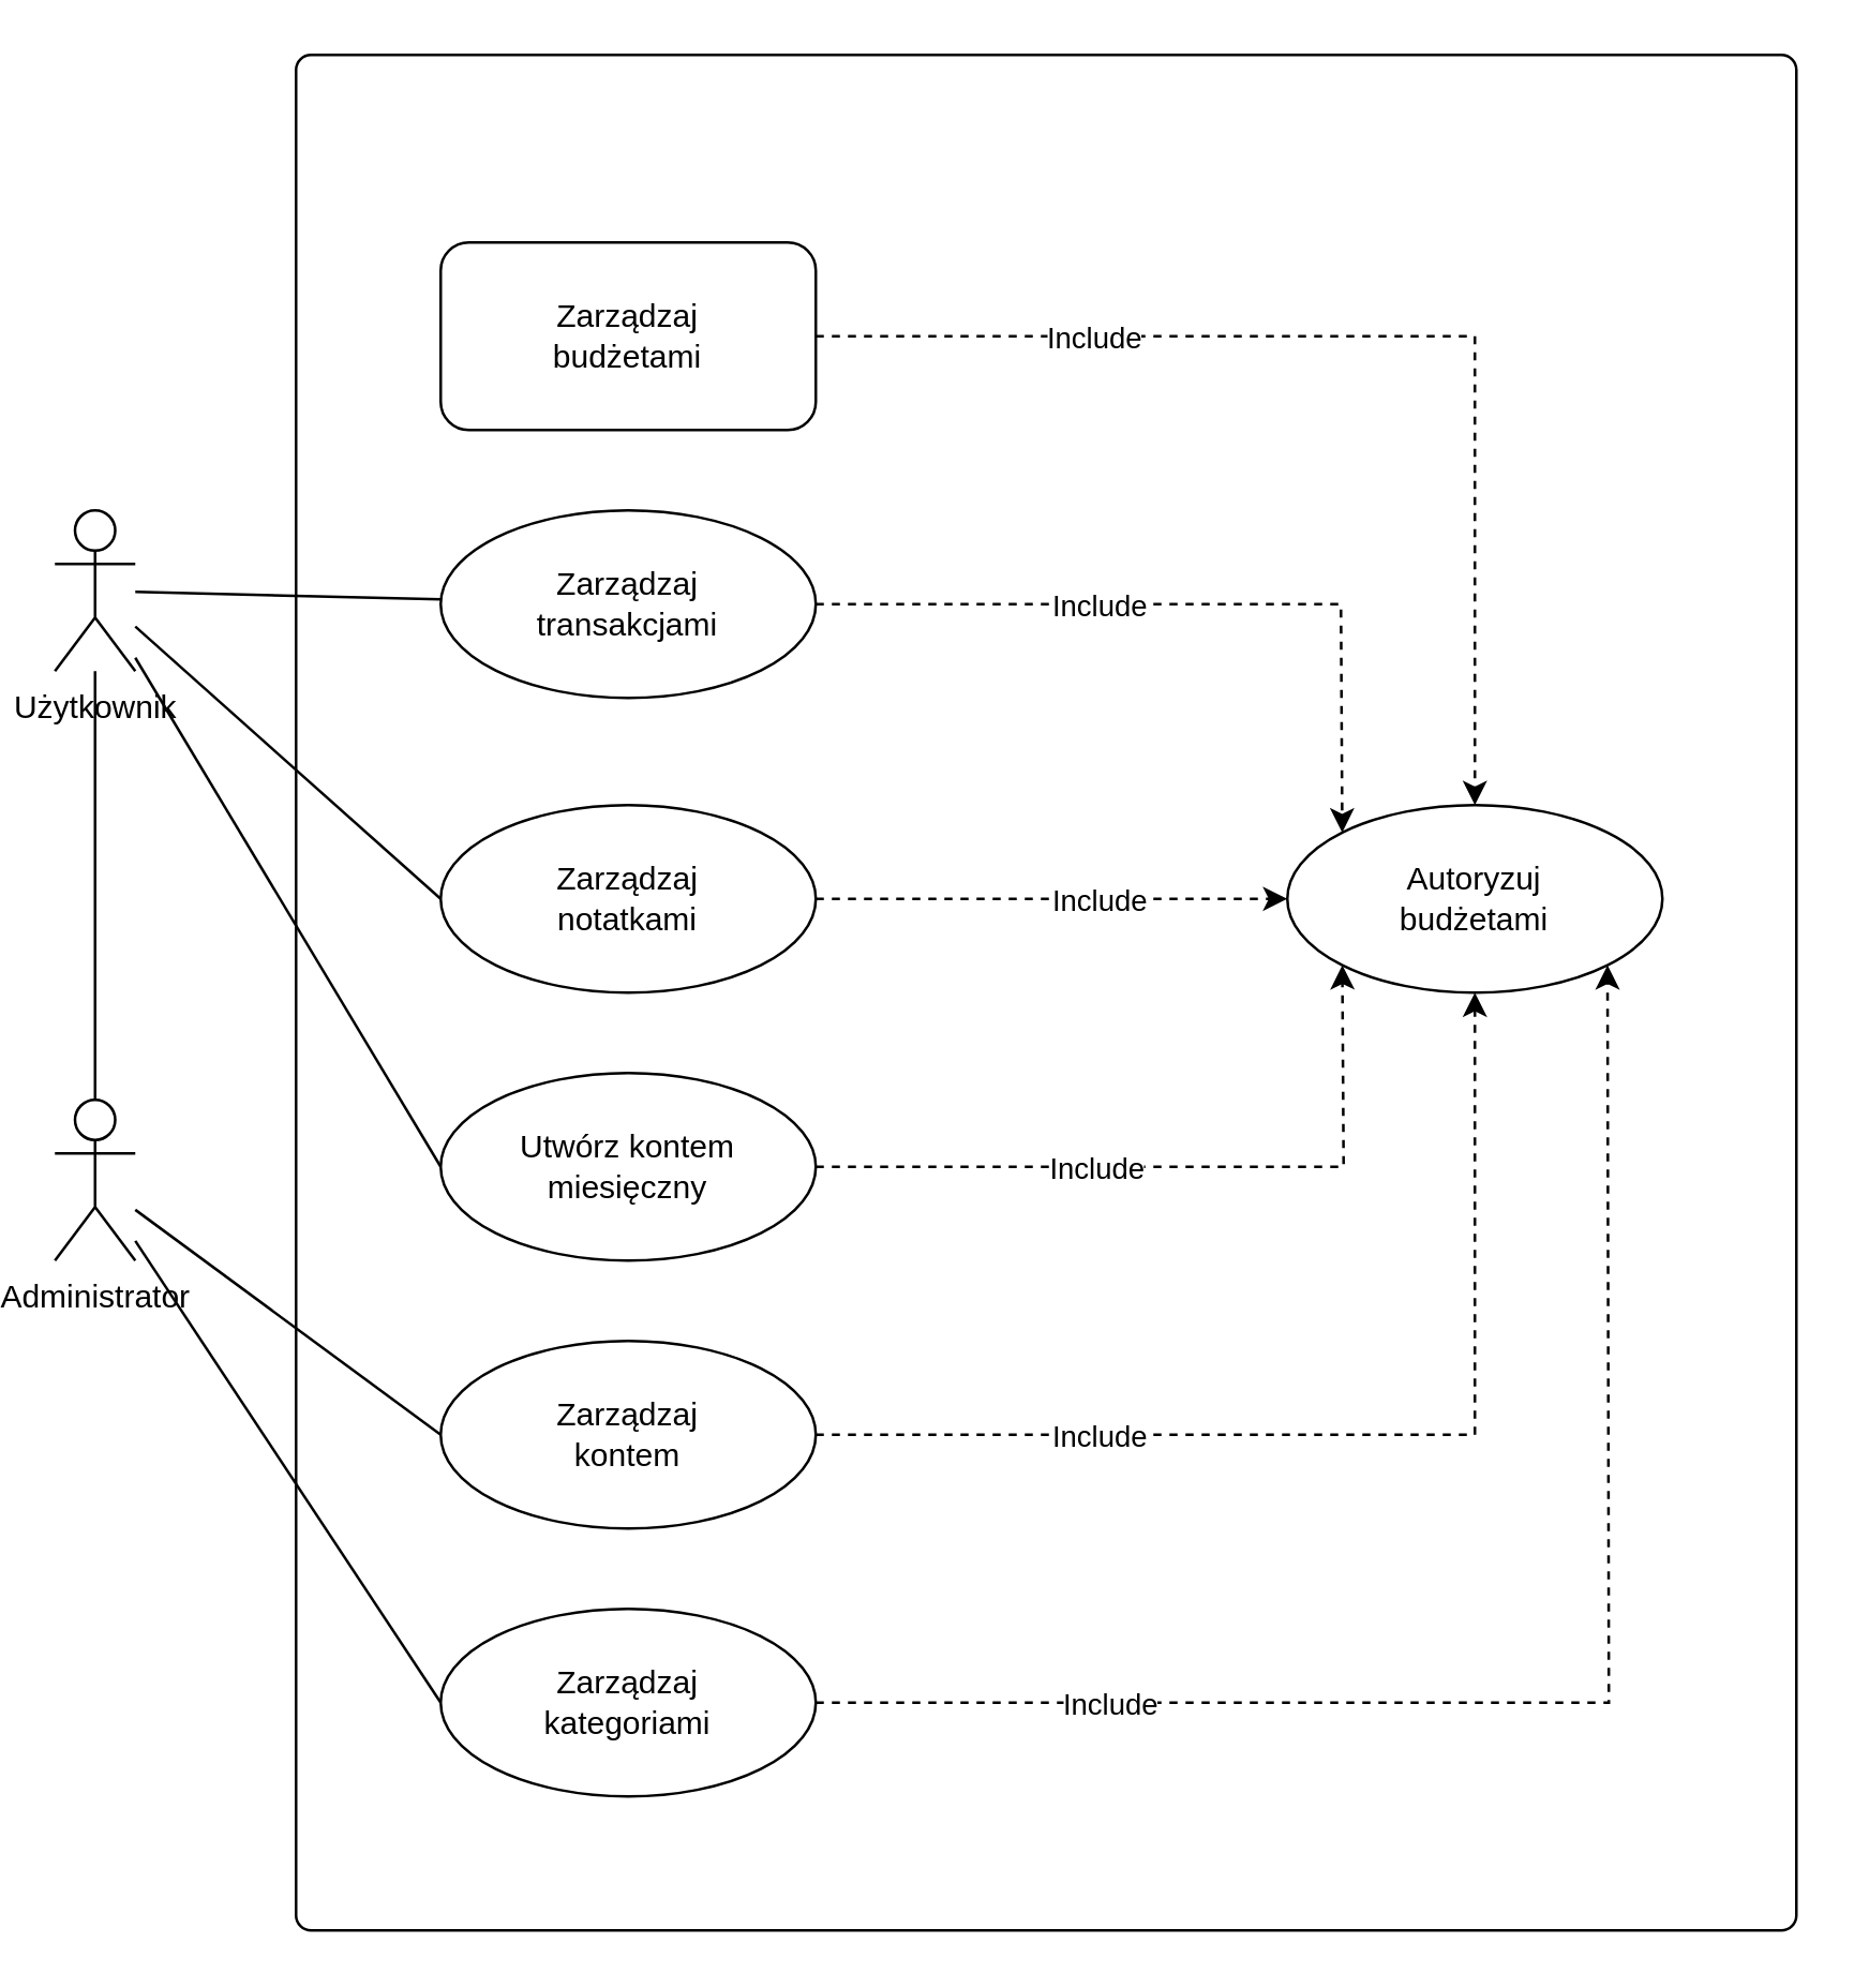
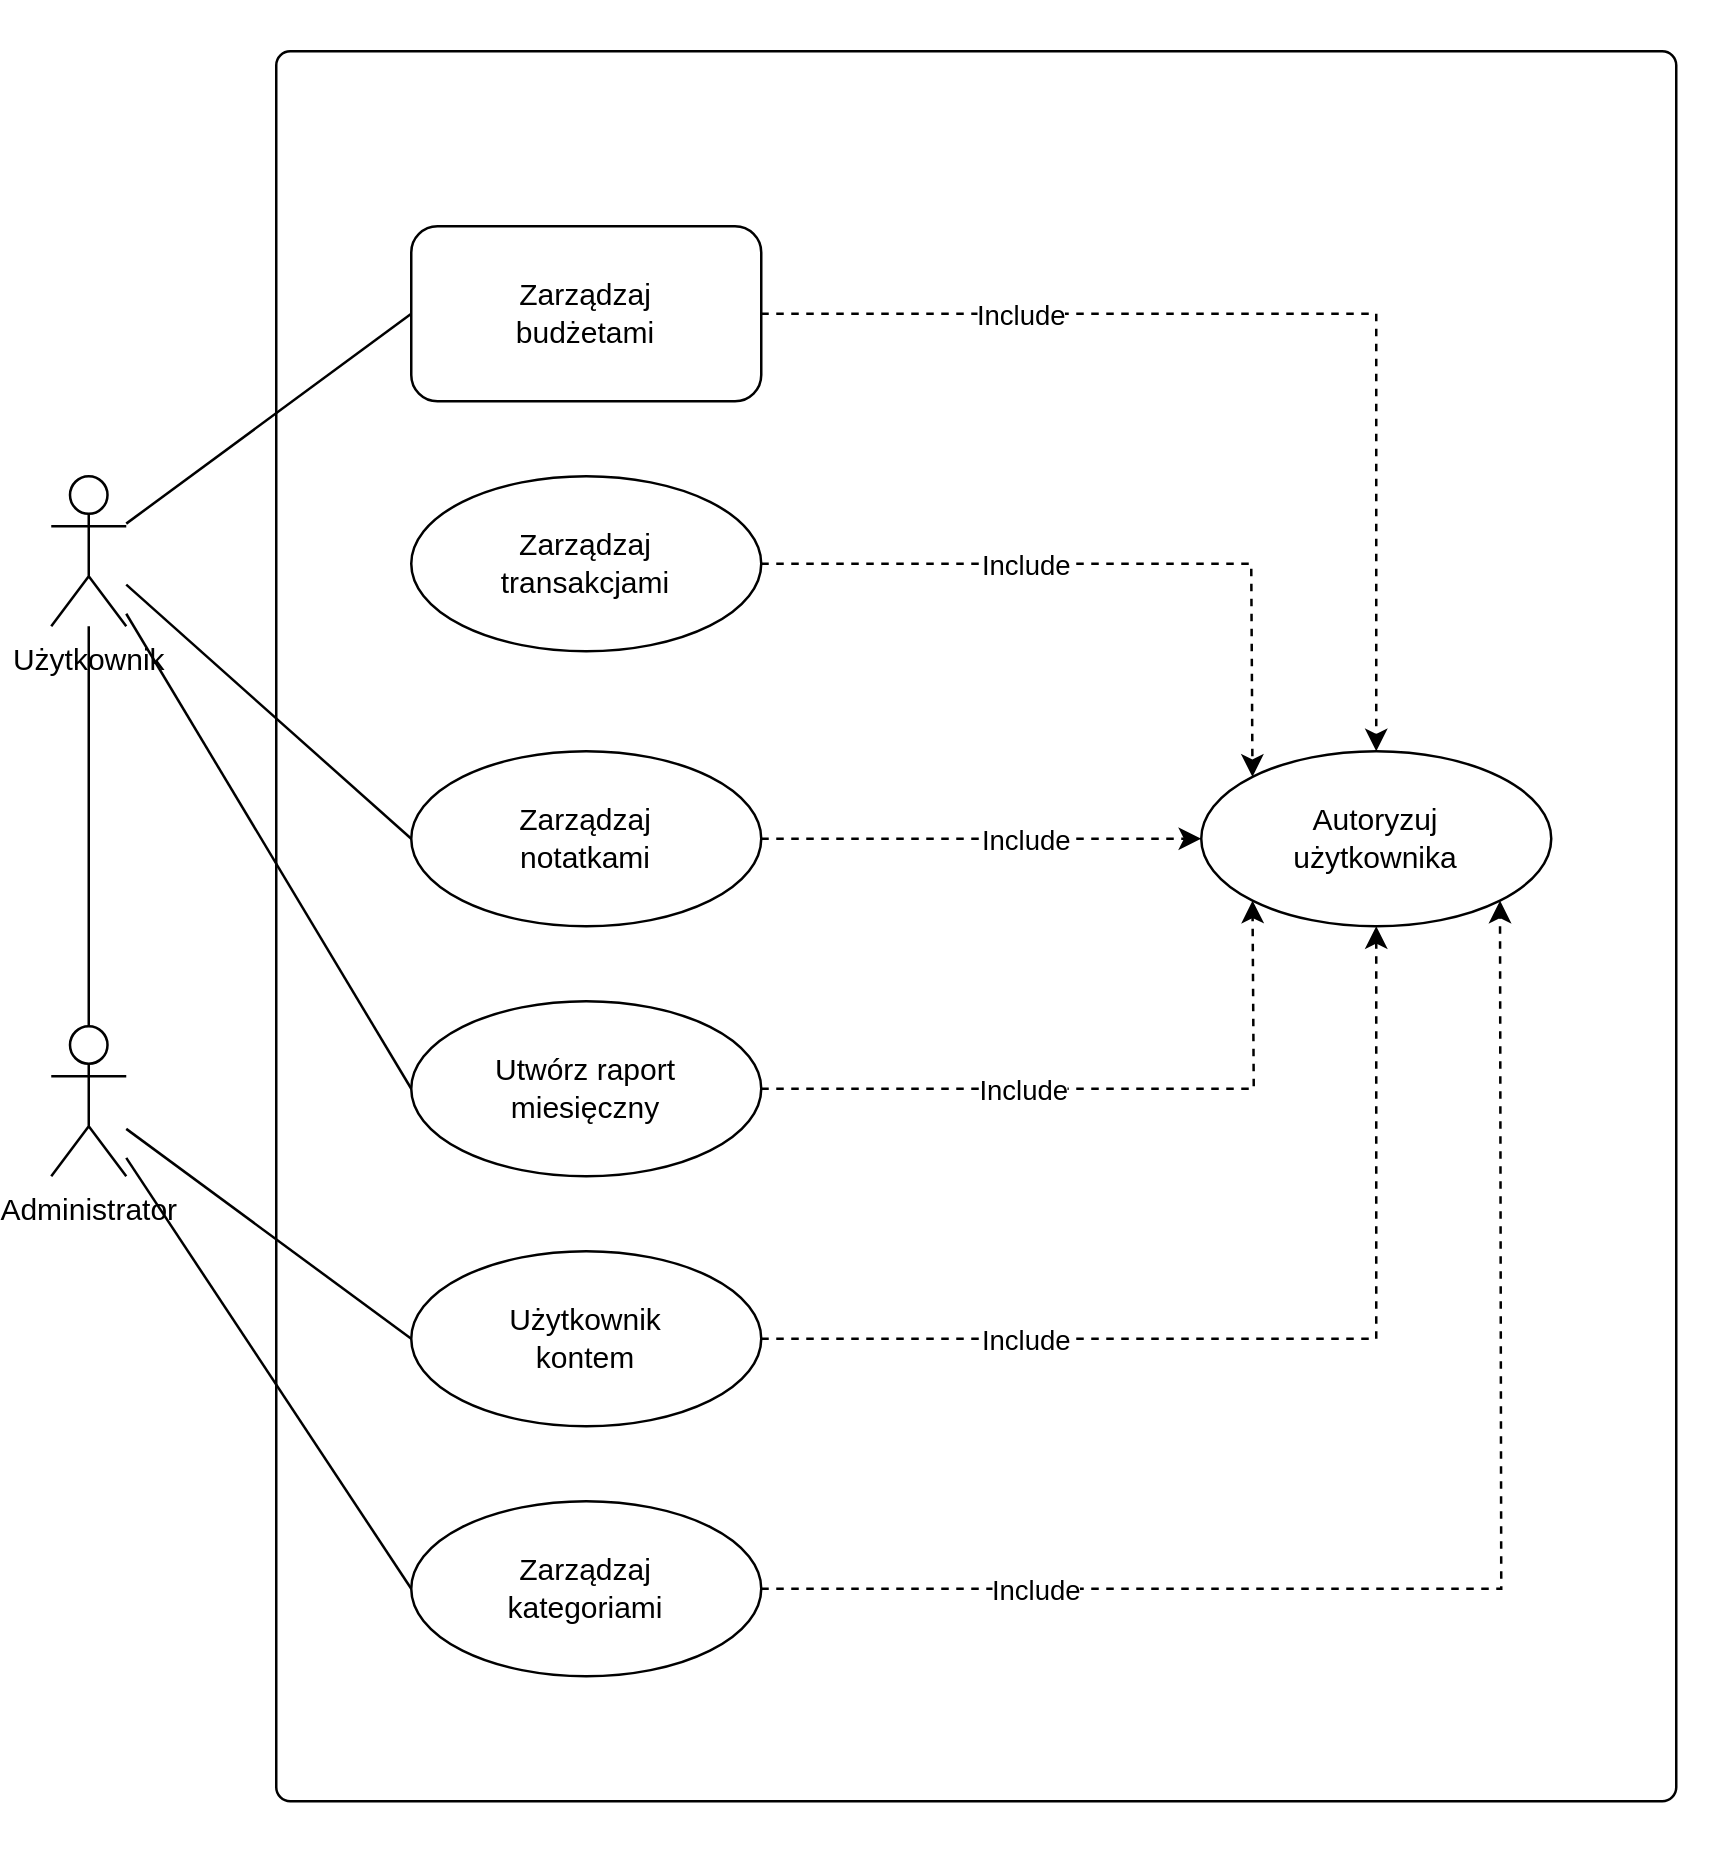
- <mxCell id="3" style="edgeStyle=none;rounded=0;orthogonalLoop=1;jettySize=auto;html=1;endArrow=none;endFill=0;" parent="1" source="7" target="26" edge="1"><mxGeometry relative="1" as="geometry" /></mxCell>
+ <mxCell id="3" style="edgeStyle=none;rounded=0;orthogonalLoop=1;jettySize=auto;html=1;entryX=0;entryY=0.5;entryDx=0;entryDy=0;endArrow=none;endFill=0;" parent="1" source="7" target="14" edge="1"><mxGeometry relative="1" as="geometry" /></mxCell>
- <mxCell id="11" value="Autoryzuj&lt;br&gt;budżetami" style="ellipse;whiteSpace=wrap;html=1;" parent="1" vertex="1"><mxGeometry x="480" y="300" width="140" height="70" as="geometry" /></mxCell>
+ <mxCell id="11" value="Autoryzuj&lt;br&gt;użytkownika" style="ellipse;whiteSpace=wrap;html=1;" parent="1" vertex="1"><mxGeometry x="480" y="300" width="140" height="70" as="geometry" /></mxCell>
- <mxCell id="23" value="Utwórz kontem&lt;br&gt;miesięczny" style="ellipse;whiteSpace=wrap;html=1;" parent="1" vertex="1"><mxGeometry x="164" y="400" width="140" height="70" as="geometry" /></mxCell>
+ <mxCell id="23" value="Utwórz raport&lt;br&gt;miesięczny" style="ellipse;whiteSpace=wrap;html=1;" parent="1" vertex="1"><mxGeometry x="164" y="400" width="140" height="70" as="geometry" /></mxCell>
- <mxCell id="27" value="Zarządzaj&lt;br&gt;kontem" style="ellipse;whiteSpace=wrap;html=1;" vertex="1" parent="1"><mxGeometry x="164" y="500" width="140" height="70" as="geometry" /></mxCell>
+ <mxCell id="27" value="Użytkownik&lt;br&gt;kontem" style="ellipse;whiteSpace=wrap;html=1;" vertex="1" parent="1"><mxGeometry x="164" y="500" width="140" height="70" as="geometry" /></mxCell>
